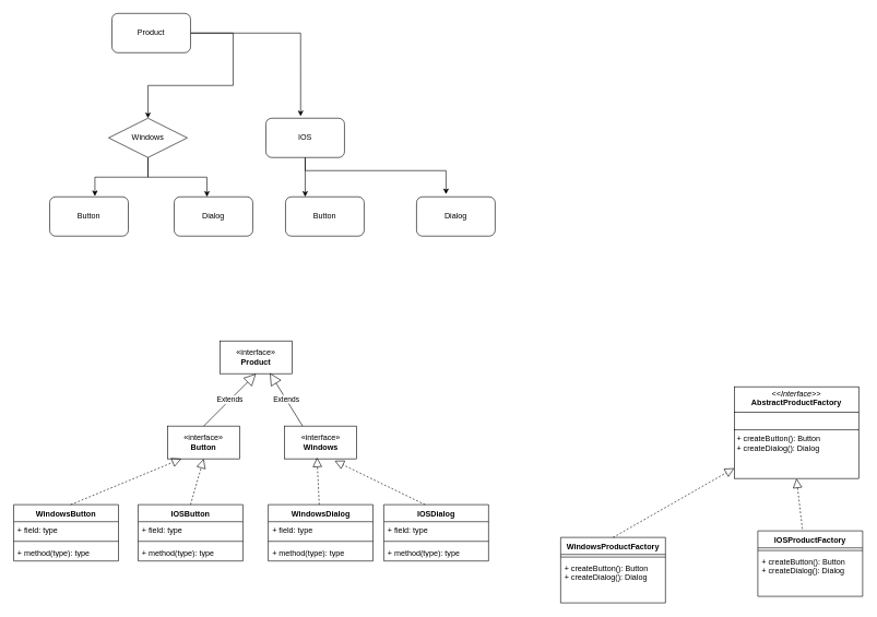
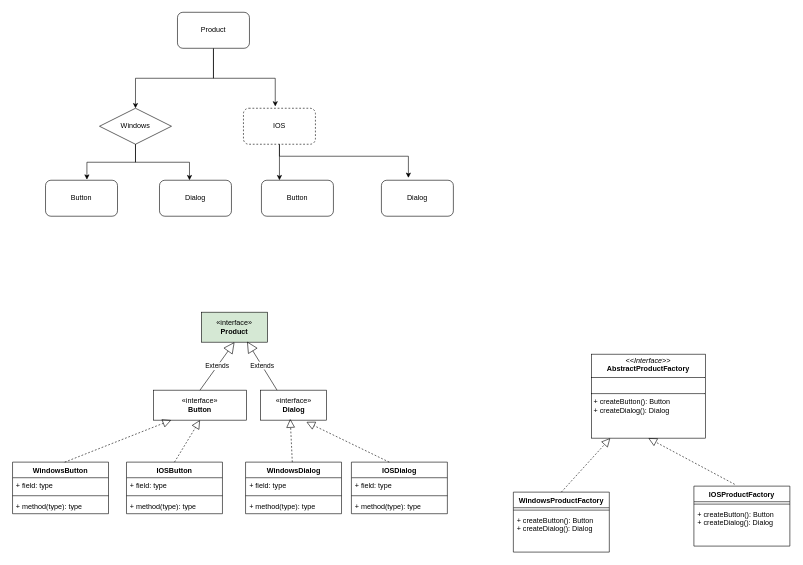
- <mxCell id="9" value="Product" style="rounded=1;whiteSpace=wrap;html=1;" parent="1" vertex="1"><mxGeometry x="170" y="20" width="120" height="60" as="geometry" /></mxCell>
+ <mxCell id="9" value="Product" style="rounded=1;whiteSpace=wrap;html=1;" parent="1" vertex="1"><mxGeometry x="295" y="20" width="120" height="60" as="geometry" /></mxCell>
- <mxCell id="12" value="IOS" style="rounded=1;whiteSpace=wrap;html=1;" parent="1" vertex="1"><mxGeometry x="405" y="180" width="120" height="60" as="geometry" /></mxCell>
+ <mxCell id="12" value="IOS" style="rounded=1;whiteSpace=wrap;html=1;dashed=1;" parent="1" vertex="1"><mxGeometry x="405" y="180" width="120" height="60" as="geometry" /></mxCell>
- <mxCell id="5" value="«interface»&lt;br&gt;&lt;b&gt;Product&lt;/b&gt;" style="html=1;whiteSpace=wrap;" parent="1" vertex="1"><mxGeometry x="335" y="520" width="110" height="50" as="geometry" /></mxCell>
+ <mxCell id="5" value="«interface»&lt;br&gt;&lt;b&gt;Product&lt;/b&gt;" style="html=1;whiteSpace=wrap;fillColor=#d5e8d4;" parent="1" vertex="1"><mxGeometry x="335" y="520" width="110" height="50" as="geometry" /></mxCell>
- <mxCell id="22" value="&lt;p style=&quot;margin:0px;margin-top:4px;text-align:center;&quot;&gt;&lt;i&gt;&amp;lt;&amp;lt;Interface&amp;gt;&amp;gt;&lt;/i&gt;&lt;br&gt;&lt;span style=&quot;font-weight: 700;&quot;&gt;AbstractProductFactory&lt;/span&gt;&lt;br&gt;&lt;/p&gt;&lt;hr size=&quot;1&quot; style=&quot;border-style:solid;&quot;&gt;&lt;p style=&quot;margin:0px;margin-left:4px;&quot;&gt;&lt;br&gt;&lt;/p&gt;&lt;hr size=&quot;1&quot; style=&quot;border-style:solid;&quot;&gt;&lt;p style=&quot;margin:0px;margin-left:4px;&quot;&gt;+ createButton(): Button&lt;br&gt;+ createDialog(): Dialog&lt;/p&gt;" style="verticalAlign=top;align=left;overflow=fill;html=1;whiteSpace=wrap;" parent="1" vertex="1"><mxGeometry x="1120" y="590" width="190" height="140" as="geometry" /></mxCell>
+ <mxCell id="22" value="&lt;p style=&quot;margin:0px;margin-top:4px;text-align:center;&quot;&gt;&lt;i&gt;&amp;lt;&amp;lt;Interface&amp;gt;&amp;gt;&lt;/i&gt;&lt;br&gt;&lt;span style=&quot;font-weight: 700;&quot;&gt;AbstractProductFactory&lt;/span&gt;&lt;br&gt;&lt;/p&gt;&lt;hr size=&quot;1&quot; style=&quot;border-style:solid;&quot;&gt;&lt;p style=&quot;margin:0px;margin-left:4px;&quot;&gt;&lt;br&gt;&lt;/p&gt;&lt;hr size=&quot;1&quot; style=&quot;border-style:solid;&quot;&gt;&lt;p style=&quot;margin:0px;margin-left:4px;&quot;&gt;+ createButton(): Button&lt;br&gt;+ createDialog(): Dialog&lt;/p&gt;" style="verticalAlign=top;align=left;overflow=fill;html=1;whiteSpace=wrap;" parent="1" vertex="1"><mxGeometry x="985" y="590" width="190" height="140" as="geometry" /></mxCell>
- <mxCell id="25" value="«interface»&lt;br&gt;&lt;b&gt;Button&lt;/b&gt;" style="html=1;whiteSpace=wrap;" parent="1" vertex="1"><mxGeometry x="255" y="650" width="110" height="50" as="geometry" /></mxCell>
+ <mxCell id="25" value="«interface»&lt;br&gt;&lt;b&gt;Button&lt;/b&gt;" style="html=1;whiteSpace=wrap;" parent="1" vertex="1"><mxGeometry x="255" y="650" width="155" height="50" as="geometry" /></mxCell>
- <mxCell id="26" value="«interface»&lt;br&gt;&lt;b&gt;Windows&lt;/b&gt;" style="html=1;whiteSpace=wrap;" parent="1" vertex="1"><mxGeometry x="433.5" y="650" width="110" height="50" as="geometry" /></mxCell>
+ <mxCell id="26" value="«interface»&lt;br&gt;&lt;b&gt;Dialog&lt;/b&gt;" style="html=1;whiteSpace=wrap;" parent="1" vertex="1"><mxGeometry x="433.5" y="650" width="110" height="50" as="geometry" /></mxCell>
